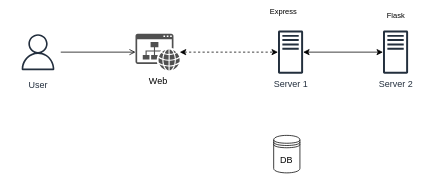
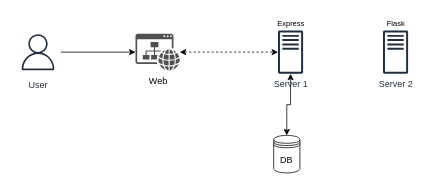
- <mxCell id="11" value="&lt;font style=&quot;font-size: 10px;&quot;&gt;Express&lt;/font&gt;" style="text;html=1;align=center;verticalAlign=middle;resizable=0;points=[];autosize=1;strokeColor=none;fillColor=none;" parent="1" vertex="1"><mxGeometry x="351.73" y="5" width="50" height="20" as="geometry" /></mxCell>
+ <mxCell id="11" value="&lt;font style=&quot;font-size: 10px;&quot;&gt;Express&lt;/font&gt;" style="text;html=1;align=center;verticalAlign=middle;resizable=0;points=[];autosize=1;strokeColor=none;fillColor=none;" parent="1" vertex="1"><mxGeometry x="361.73" y="20" width="50" height="20" as="geometry" /></mxCell>
- <mxCell id="12" value="&lt;font style=&quot;font-size: 10px;&quot;&gt;Flask&lt;/font&gt;" style="text;html=1;align=center;verticalAlign=middle;resizable=0;points=[];autosize=1;strokeColor=none;fillColor=none;" parent="1" vertex="1"><mxGeometry x="506.73" y="10" width="40" height="20" as="geometry" /></mxCell>
+ <mxCell id="12" value="&lt;font style=&quot;font-size: 10px;&quot;&gt;Flask&lt;/font&gt;" style="text;html=1;align=center;verticalAlign=middle;resizable=0;points=[];autosize=1;strokeColor=none;fillColor=none;" parent="1" vertex="1"><mxGeometry x="506.73" y="20" width="40" height="20" as="geometry" /></mxCell>
- <mxCell id="4" style="edgeStyle=orthogonalEdgeStyle;rounded=0;orthogonalLoop=1;jettySize=auto;html=1;endArrow=open;" parent="1" source="5" target="3" edge="1"><mxGeometry relative="1" as="geometry"><mxPoint x="150" y="69" as="targetPoint" /></mxGeometry></mxCell>
+ <mxCell id="4" style="edgeStyle=orthogonalEdgeStyle;rounded=0;orthogonalLoop=1;jettySize=auto;html=1;" parent="1" source="5" target="3" edge="1"><mxGeometry relative="1" as="geometry"><mxPoint x="150" y="69" as="targetPoint" /></mxGeometry></mxCell>
- <mxCell id="7" style="edgeStyle=orthogonalEdgeStyle;rounded=0;orthogonalLoop=1;jettySize=auto;html=1;startArrow=classic;startFill=1;endArrow=classic;endFill=1;" parent="1" source="8" target="10" edge="1"><mxGeometry relative="1" as="geometry" /></mxCell>
+ <mxCell id="6" style="edgeStyle=orthogonalEdgeStyle;rounded=0;orthogonalLoop=1;jettySize=auto;html=1;startArrow=classic;startFill=1;endArrow=classic;endFill=1;" parent="1" source="8" target="9" edge="1"><mxGeometry relative="1" as="geometry" /></mxCell>
